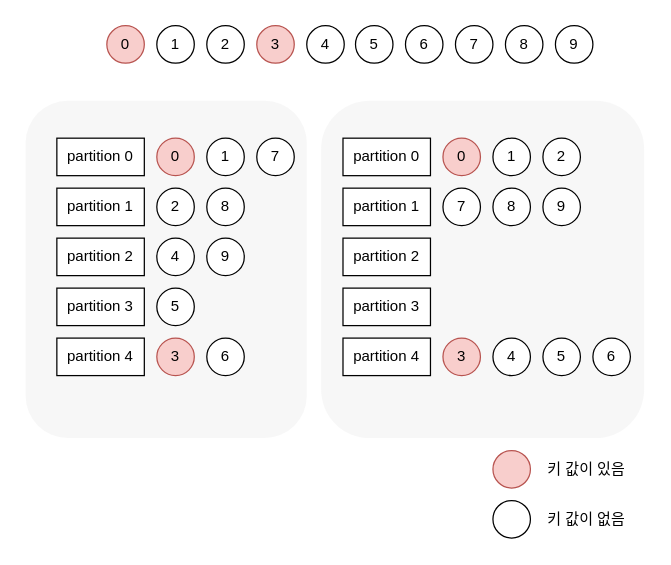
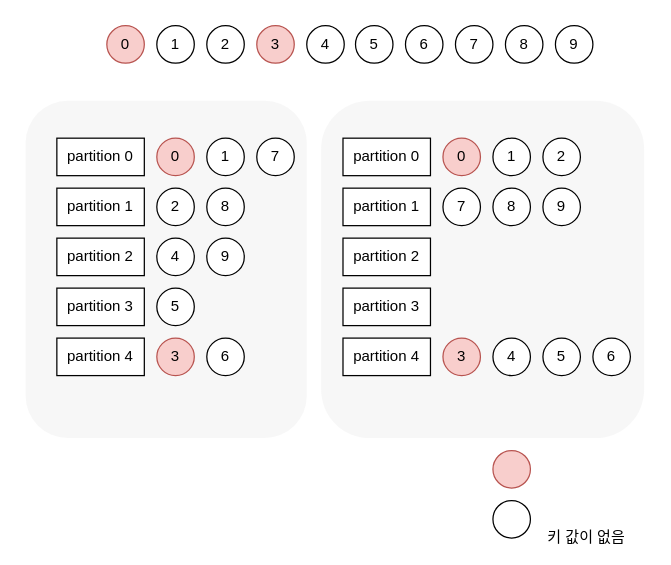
- <mxCell id="45" value="키 값이 있음" style="text;html=1;align=center;verticalAlign=middle;whiteSpace=wrap;rounded=0;" vertex="1" parent="1"><mxGeometry x="434" y="360" width="70" height="30" as="geometry" /></mxCell>
- <mxCell id="47" value="키 값이 없음" style="text;html=1;align=center;verticalAlign=middle;whiteSpace=wrap;rounded=0;" vertex="1" parent="1"><mxGeometry x="434" y="400" width="70" height="30" as="geometry" /></mxCell>
+ <mxCell id="47" value="키 값이 없음" style="text;html=1;align=center;verticalAlign=middle;whiteSpace=wrap;rounded=0;" vertex="1" parent="1"><mxGeometry x="434" y="415" width="70" height="30" as="geometry" /></mxCell>
